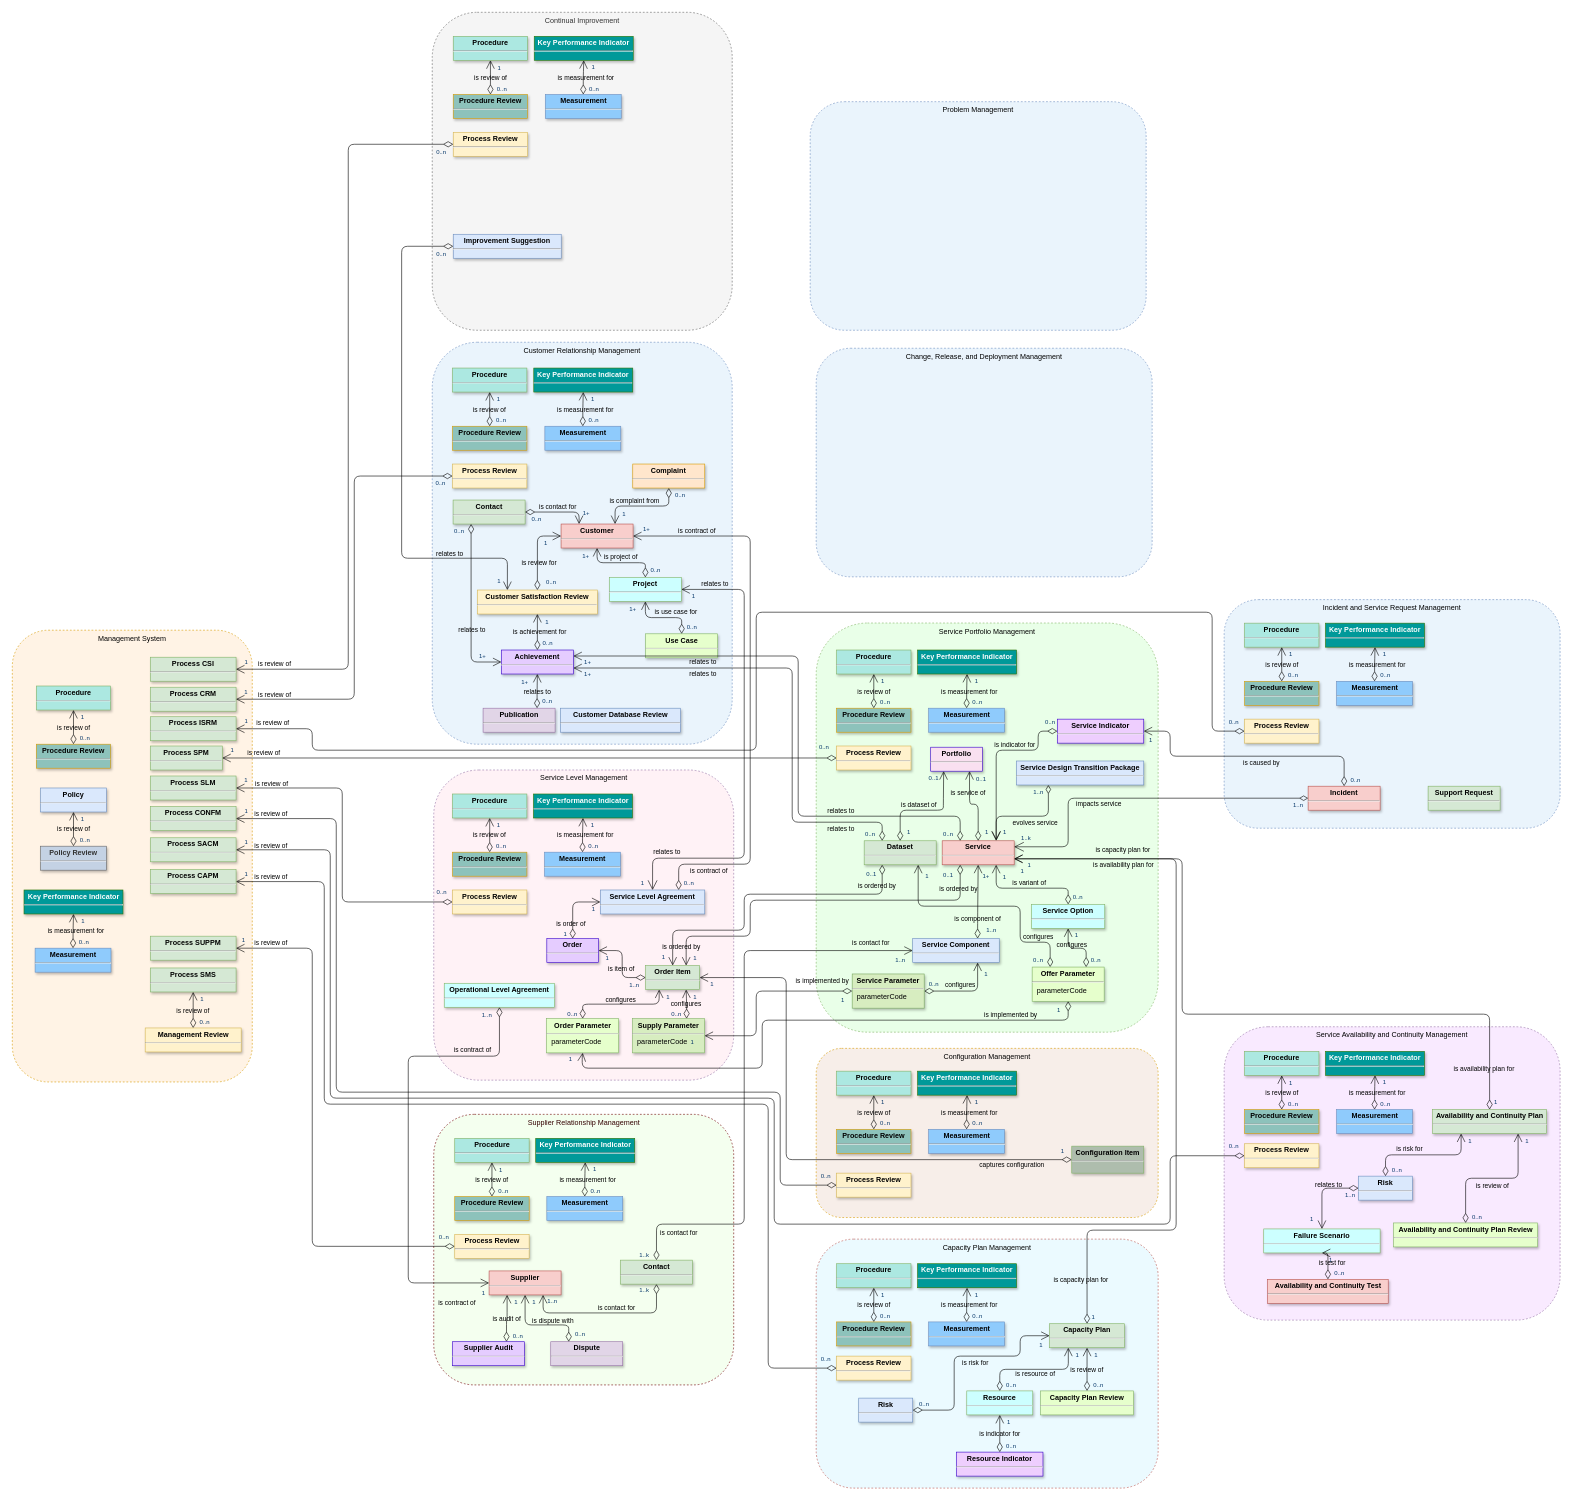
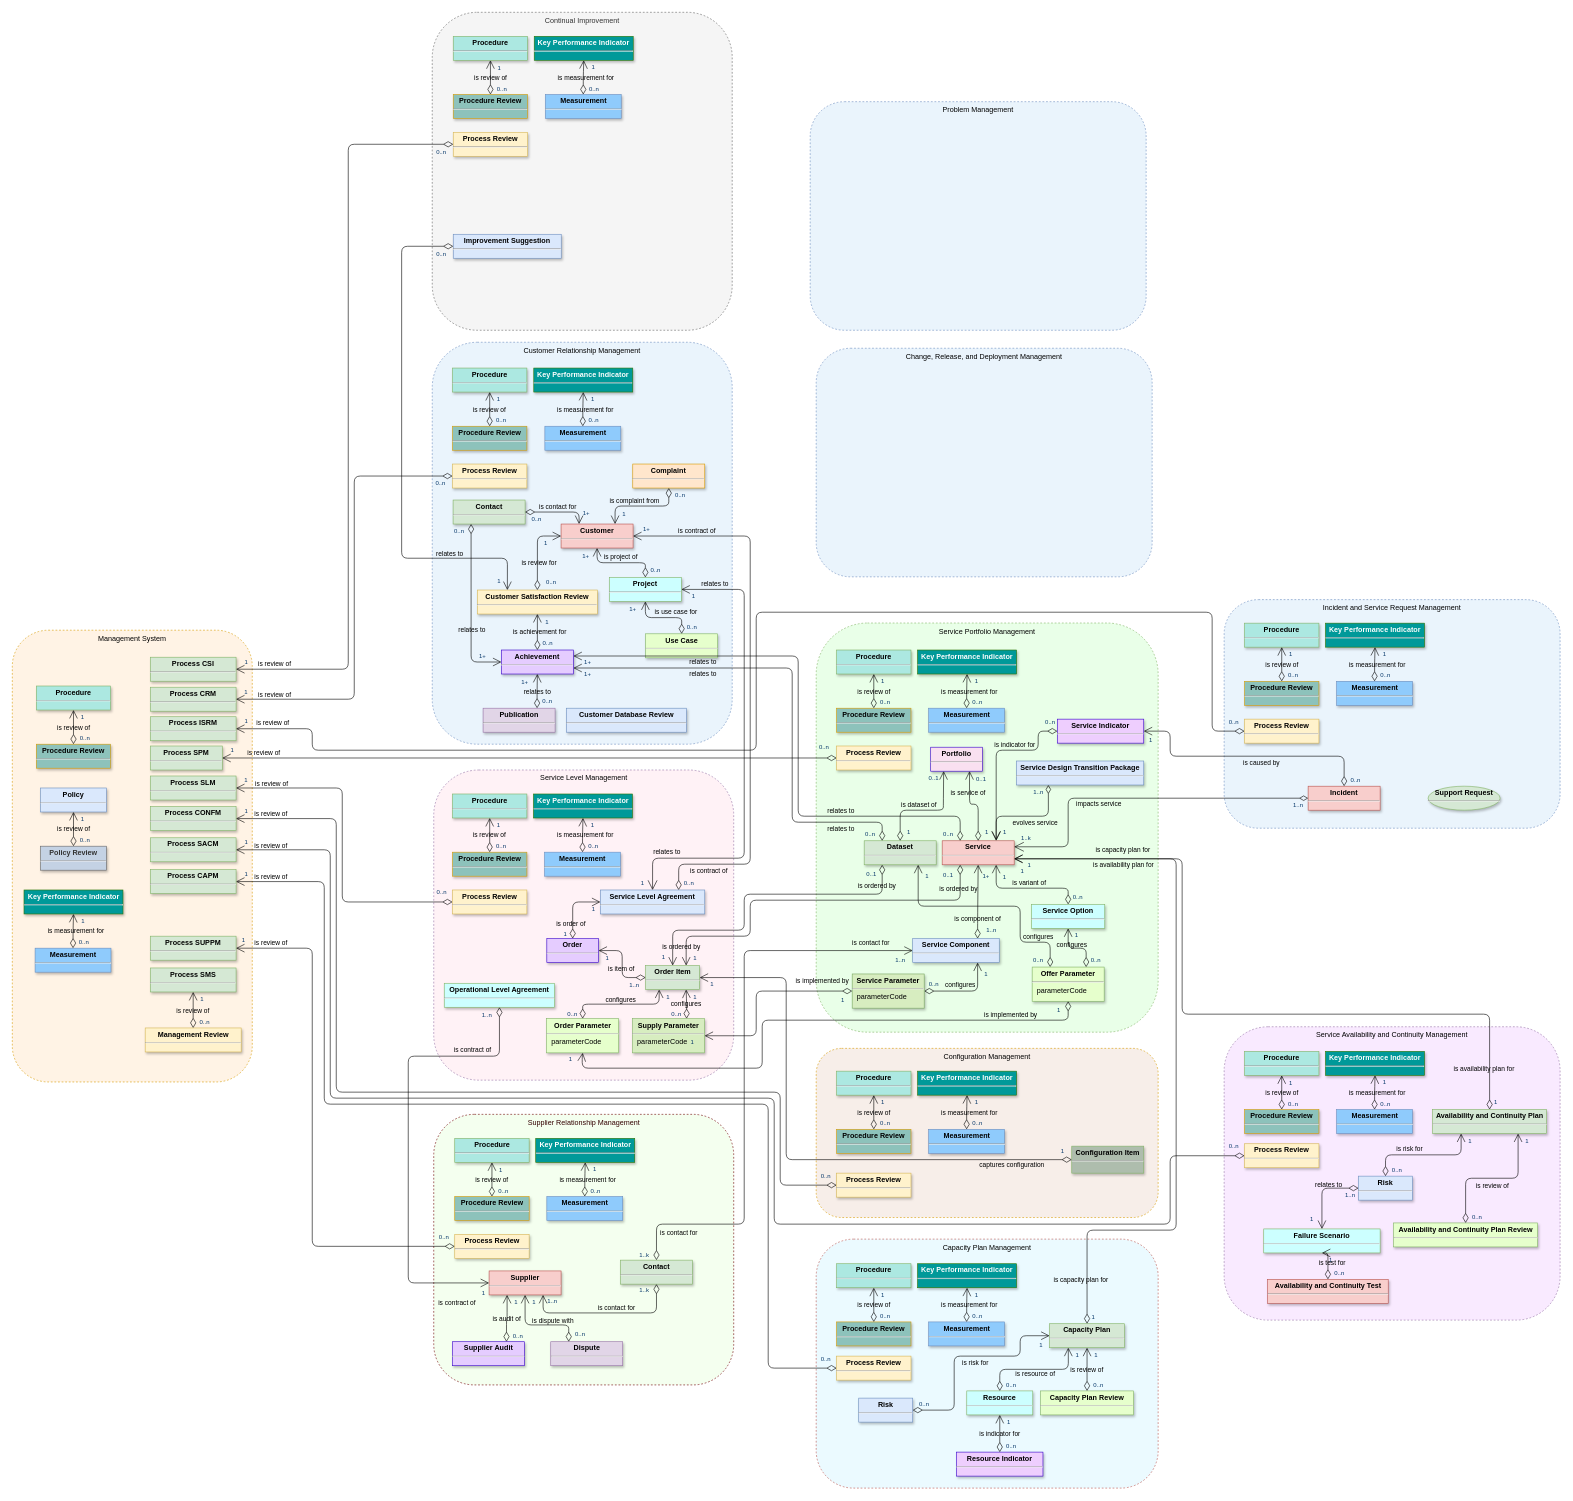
- <mxCell id="58" value="&lt;p style=&quot;margin: 4px 0px 0px; text-align: center;&quot;&gt;&lt;strong style=&quot;&quot;&gt;Customer Database Review&lt;/strong&gt;&lt;/p&gt;&lt;hr&gt;&lt;p style=&quot;margin: 0px; margin-left: 8px;&quot;&gt;&lt;br&gt;&lt;/p&gt;" style="verticalAlign=top;align=left;overflow=fill;fontSize=12;fontFamily=Helvetica;html=1;strokeColor=#6c8ebf;shadow=1;fillColor=#dae8fc;" parent="3" vertex="1"><mxGeometry x="213.75" y="610" width="200" height="40" as="geometry" /></mxCell>
+ <mxCell id="58" value="&lt;p style=&quot;margin: 4px 0px 0px; text-align: center;&quot;&gt;&lt;strong style=&quot;&quot;&gt;Customer Database Review&lt;/strong&gt;&lt;/p&gt;&lt;hr&gt;&lt;p style=&quot;margin: 0px; margin-left: 8px;&quot;&gt;&lt;br&gt;&lt;/p&gt;" style="verticalAlign=top;align=left;overflow=fill;fontSize=12;fontFamily=Helvetica;html=1;strokeColor=#6c8ebf;shadow=1;fillColor=#dae8fc;" parent="3" vertex="1"><mxGeometry x="223.75" y="610" width="200" height="40" as="geometry" /></mxCell>
- <mxCell id="402" value="&lt;p style=&quot;margin: 4px 0px 0px; text-align: center;&quot;&gt;&lt;strong style=&quot;&quot;&gt;Support Request&lt;/strong&gt;&lt;/p&gt;&lt;hr&gt;&lt;p style=&quot;margin: 0px; margin-left: 8px;&quot;&gt;&lt;br&gt;&lt;/p&gt;" style="verticalAlign=top;align=left;overflow=fill;fontSize=12;fontFamily=Helvetica;html=1;strokeColor=#82B366;shadow=1;fillColor=#D5E8D4;" vertex="1" parent="1"><mxGeometry x="2380" y="1310" width="120" height="40" as="geometry" /></mxCell>
+ <mxCell id="402" value="&lt;p style=&quot;margin: 4px 0px 0px; text-align: center;&quot;&gt;&lt;strong style=&quot;&quot;&gt;Support Request&lt;/strong&gt;&lt;/p&gt;&lt;hr&gt;&lt;p style=&quot;margin: 0px; margin-left: 8px;&quot;&gt;&lt;br&gt;&lt;/p&gt;" style="ellipse;verticalAlign=top;align=left;overflow=fill;fontSize=12;fontFamily=Helvetica;html=1;strokeColor=#82B366;shadow=1;fillColor=#D5E8D4;" vertex="1" parent="1"><mxGeometry x="2380" y="1310" width="120" height="40" as="geometry" /></mxCell>
